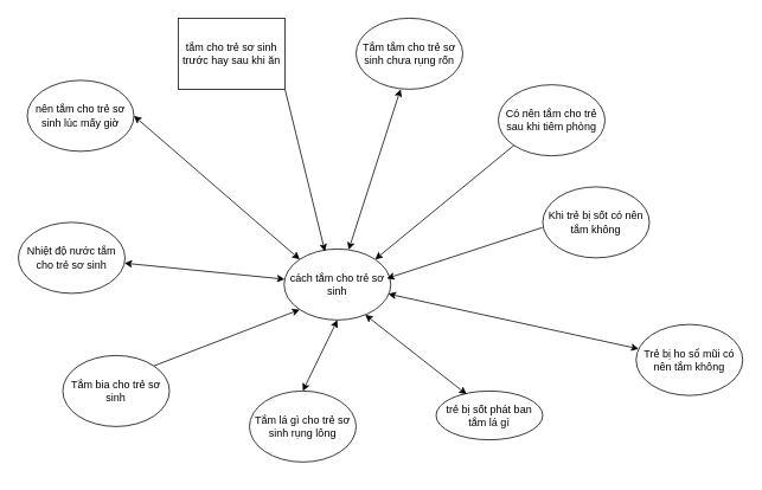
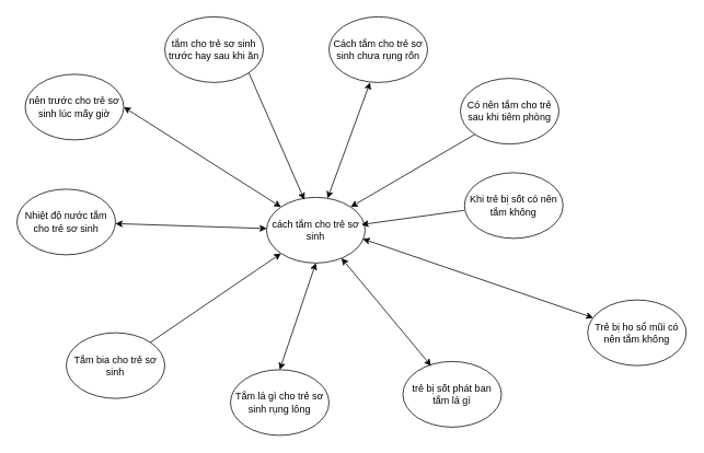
- <mxCell id="3" value="&lt;div&gt;tắm cho trẻ sơ sinh trước hay sau khi ăn&lt;/div&gt;" style="whiteSpace=wrap;html=1;rounded=0;" vertex="1" parent="1"><mxGeometry x="200" y="20" width="120" height="80" as="geometry" /></mxCell>
+ <mxCell id="3" value="&lt;div&gt;tắm cho trẻ sơ sinh trước hay sau khi ăn&lt;/div&gt;" style="ellipse;whiteSpace=wrap;html=1;" vertex="1" parent="1"><mxGeometry x="200" y="20" width="120" height="80" as="geometry" /></mxCell>
- <mxCell id="9" value="Tắm tắm cho trẻ sơ sinh chưa rụng rốn" style="ellipse;whiteSpace=wrap;html=1;" vertex="1" parent="1"><mxGeometry x="400" y="20" width="120" height="80" as="geometry" /></mxCell>
+ <mxCell id="9" value="Cách tắm cho trẻ sơ sinh chưa rụng rốn" style="ellipse;whiteSpace=wrap;html=1;" vertex="1" parent="1"><mxGeometry x="400" y="20" width="120" height="80" as="geometry" /></mxCell>
- <mxCell id="4" value="&lt;div&gt;nên tắm cho trẻ sơ sinh lúc mấy giờ&lt;/div&gt;" style="ellipse;whiteSpace=wrap;html=1;" vertex="1" parent="1"><mxGeometry x="30" y="90" width="120" height="80" as="geometry" /></mxCell>
+ <mxCell id="4" value="&lt;div&gt;nên trước cho trẻ sơ sinh lúc mấy giờ&lt;/div&gt;" style="ellipse;whiteSpace=wrap;html=1;" vertex="1" parent="1"><mxGeometry x="30" y="90" width="120" height="80" as="geometry" /></mxCell>
- <mxCell id="7" value="&lt;div&gt;Khi trẻ bị sốt có nên tắm không&lt;/div&gt;" style="ellipse;whiteSpace=wrap;html=1;" vertex="1" parent="1"><mxGeometry x="610" y="210" width="120" height="80" as="geometry" /></mxCell>
+ <mxCell id="7" value="&lt;div&gt;Khi trẻ bị sốt có nên tắm không&lt;/div&gt;" style="ellipse;whiteSpace=wrap;html=1;" vertex="1" parent="1"><mxGeometry x="565" y="210" width="120" height="80" as="geometry" /></mxCell>
- <mxCell id="5" value="Nhiệt độ nước tắm cho trẻ sơ sinh" style="ellipse;whiteSpace=wrap;html=1;" vertex="1" parent="1"><mxGeometry x="20" y="250" width="120" height="80" as="geometry" /></mxCell>
+ <mxCell id="5" value="Nhiệt độ nước tắm cho trẻ sơ sinh" style="ellipse;whiteSpace=wrap;html=1;" vertex="1" parent="1"><mxGeometry x="20" y="230" width="120" height="80" as="geometry" /></mxCell>
- <mxCell id="2" value="cách tắm cho trẻ sơ sinh" style="ellipse;whiteSpace=wrap;html=1;" parent="1" vertex="1"><mxGeometry x="319" y="280" width="120" height="80" as="geometry" /></mxCell>
+ <mxCell id="2" value="cách tắm cho trẻ sơ sinh" style="ellipse;whiteSpace=wrap;html=1;" parent="1" vertex="1"><mxGeometry x="324" y="240" width="120" height="80" as="geometry" /></mxCell>
- <mxCell id="12" value="&lt;div&gt;Tắm bia cho trẻ sơ sinh&lt;/div&gt;" style="ellipse;whiteSpace=wrap;html=1;" vertex="1" parent="1"><mxGeometry x="70" y="400" width="120" height="80" as="geometry" /></mxCell>
+ <mxCell id="12" value="&lt;div&gt;Tắm bia cho trẻ sơ sinh&lt;/div&gt;" style="ellipse;whiteSpace=wrap;html=1;" vertex="1" parent="1"><mxGeometry x="80" y="405" width="120" height="80" as="geometry" /></mxCell>
- <mxCell id="11" value="trẻ bị sốt phát ban tắm lá gì" style="ellipse;whiteSpace=wrap;html=1;" vertex="1" parent="1"><mxGeometry x="490" y="440" width="120" height="55" as="geometry" /></mxCell>
+ <mxCell id="11" value="trẻ bị sốt phát ban tắm lá gì" style="ellipse;whiteSpace=wrap;html=1;" vertex="1" parent="1"><mxGeometry x="490" y="440" width="120" height="80" as="geometry" /></mxCell>
- <mxCell id="10" value="Tắm lá gì cho trẻ sơ sinh rụng lông" style="ellipse;whiteSpace=wrap;html=1;" vertex="1" parent="1"><mxGeometry x="280" y="440" width="120" height="80" as="geometry" /></mxCell>
+ <mxCell id="10" value="Tắm lá gì cho trẻ sơ sinh rụng lông" style="ellipse;whiteSpace=wrap;html=1;" vertex="1" parent="1"><mxGeometry x="280" y="450" width="120" height="80" as="geometry" /></mxCell>
